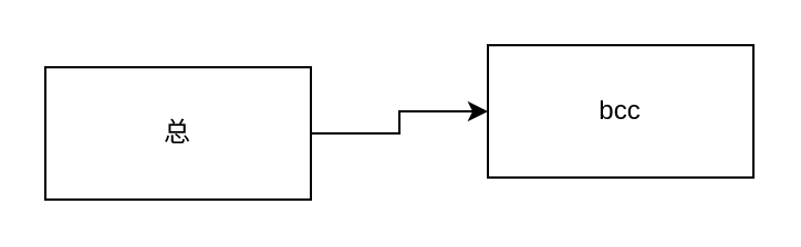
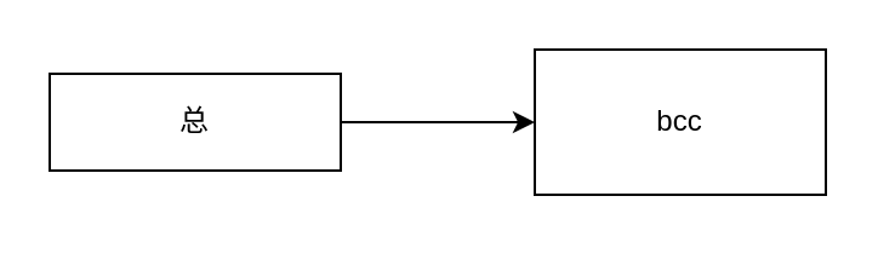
- <mxCell id="3" value="总" style="rounded=0;whiteSpace=wrap;html=1;" vertex="1" parent="1"><mxGeometry x="20" y="30" width="120" height="60" as="geometry" /></mxCell>
+ <mxCell id="3" value="总" style="rounded=0;whiteSpace=wrap;html=1;" vertex="1" parent="1"><mxGeometry x="20" y="30" width="120" height="40" as="geometry" /></mxCell>
